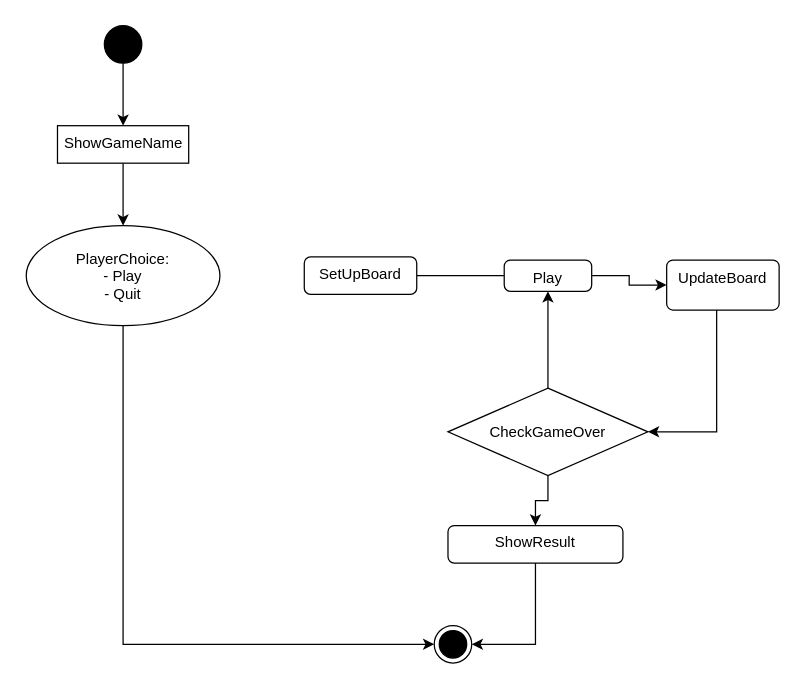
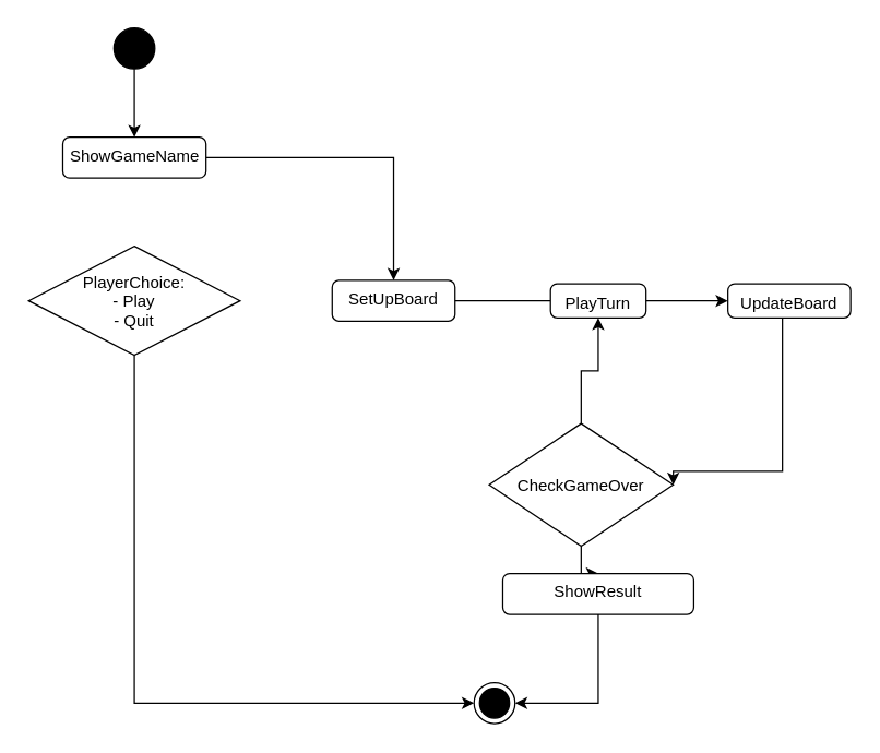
- <mxCell id="5" value="ShowGameName" style="html=1;align=center;verticalAlign=top;absoluteArcSize=1;arcSize=10;dashed=0;whiteSpace=wrap;rounded=0;" vertex="1" parent="1"><mxGeometry x="45.5" y="100" width="105" height="30" as="geometry" /></mxCell>
+ <mxCell id="5" value="ShowGameName" style="html=1;align=center;verticalAlign=top;rounded=1;absoluteArcSize=1;arcSize=10;dashed=0;whiteSpace=wrap;" vertex="1" parent="1"><mxGeometry x="45.5" y="100" width="105" height="30" as="geometry" /></mxCell>
- <mxCell id="4" style="edgeStyle=orthogonalEdgeStyle;rounded=0;orthogonalLoop=1;jettySize=auto;html=1;entryX=0.5;entryY=0;entryDx=0;entryDy=0;" edge="1" parent="1" source="5" target="7"><mxGeometry relative="1" as="geometry" /></mxCell>
+ <mxCell id="4" style="edgeStyle=orthogonalEdgeStyle;rounded=0;orthogonalLoop=1;jettySize=auto;html=1;" edge="1" parent="1" source="5" target="10"><mxGeometry relative="1" as="geometry" /></mxCell>
- <mxCell id="7" value="PlayerChoice:&#10;- Play&#10;- Quit" style="ellipse;" vertex="1" parent="1"><mxGeometry x="20.5" y="180" width="155" height="80" as="geometry" /></mxCell>
+ <mxCell id="7" value="PlayerChoice:&#10;- Play&#10;- Quit" style="rhombus;" vertex="1" parent="1"><mxGeometry x="20.5" y="180" width="155" height="80" as="geometry" /></mxCell>
- <mxCell id="12" value="Play" style="html=1;align=center;verticalAlign=top;rounded=1;absoluteArcSize=1;arcSize=10;dashed=0;whiteSpace=wrap;" vertex="1" parent="1"><mxGeometry x="403" y="207.5" width="70" height="25" as="geometry" /></mxCell>
+ <mxCell id="12" value="PlayTurn" style="html=1;align=center;verticalAlign=top;rounded=1;absoluteArcSize=1;arcSize=10;dashed=0;whiteSpace=wrap;" vertex="1" parent="1"><mxGeometry x="403" y="207.5" width="70" height="25" as="geometry" /></mxCell>
- <mxCell id="14" value="UpdateBoard" style="html=1;align=center;verticalAlign=top;rounded=1;absoluteArcSize=1;arcSize=10;dashed=0;whiteSpace=wrap;" vertex="1" parent="1"><mxGeometry x="533" y="207.5" width="90" height="40" as="geometry" /></mxCell>
+ <mxCell id="14" value="UpdateBoard" style="html=1;align=center;verticalAlign=top;rounded=1;absoluteArcSize=1;arcSize=10;dashed=0;whiteSpace=wrap;" vertex="1" parent="1"><mxGeometry x="533" y="207.5" width="90" height="25" as="geometry" /></mxCell>
- <mxCell id="17" value="CheckGameOver" style="rhombus;" vertex="1" parent="1"><mxGeometry x="358" y="310" width="160" height="70" as="geometry" /></mxCell>
+ <mxCell id="17" value="CheckGameOver" style="rhombus;" vertex="1" parent="1"><mxGeometry x="358" y="310" width="135" height="90" as="geometry" /></mxCell>
- <mxCell id="19" value="ShowResult" style="html=1;align=center;verticalAlign=top;rounded=1;absoluteArcSize=1;arcSize=10;dashed=0;whiteSpace=wrap;" vertex="1" parent="1"><mxGeometry x="358" y="420" width="140" height="30" as="geometry" /></mxCell>
+ <mxCell id="19" value="ShowResult" style="html=1;align=center;verticalAlign=top;rounded=1;absoluteArcSize=1;arcSize=10;dashed=0;whiteSpace=wrap;" vertex="1" parent="1"><mxGeometry x="368" y="420" width="140" height="30" as="geometry" /></mxCell>
